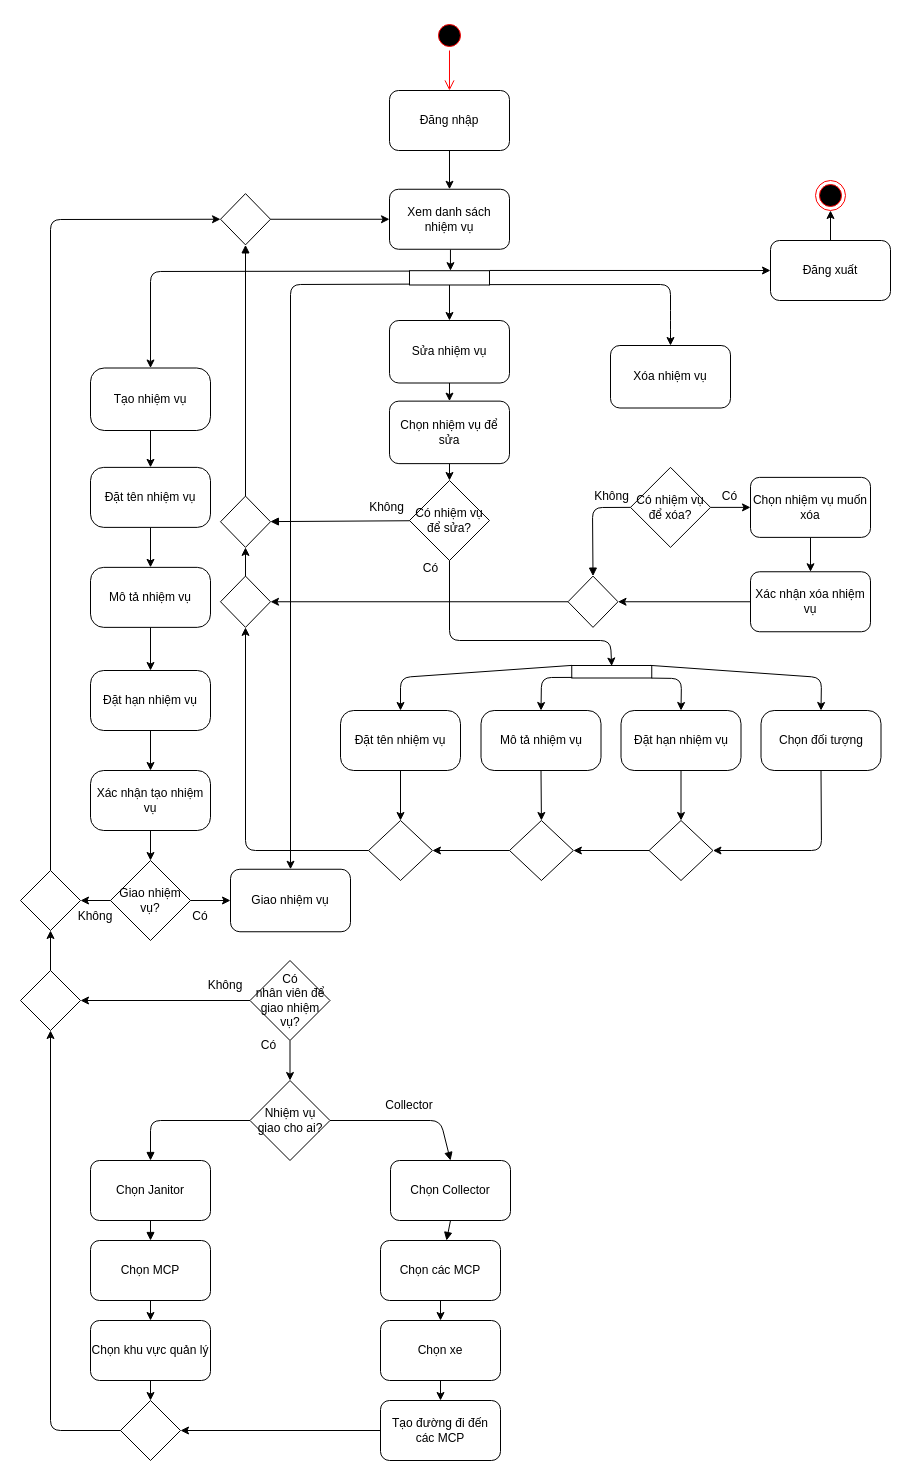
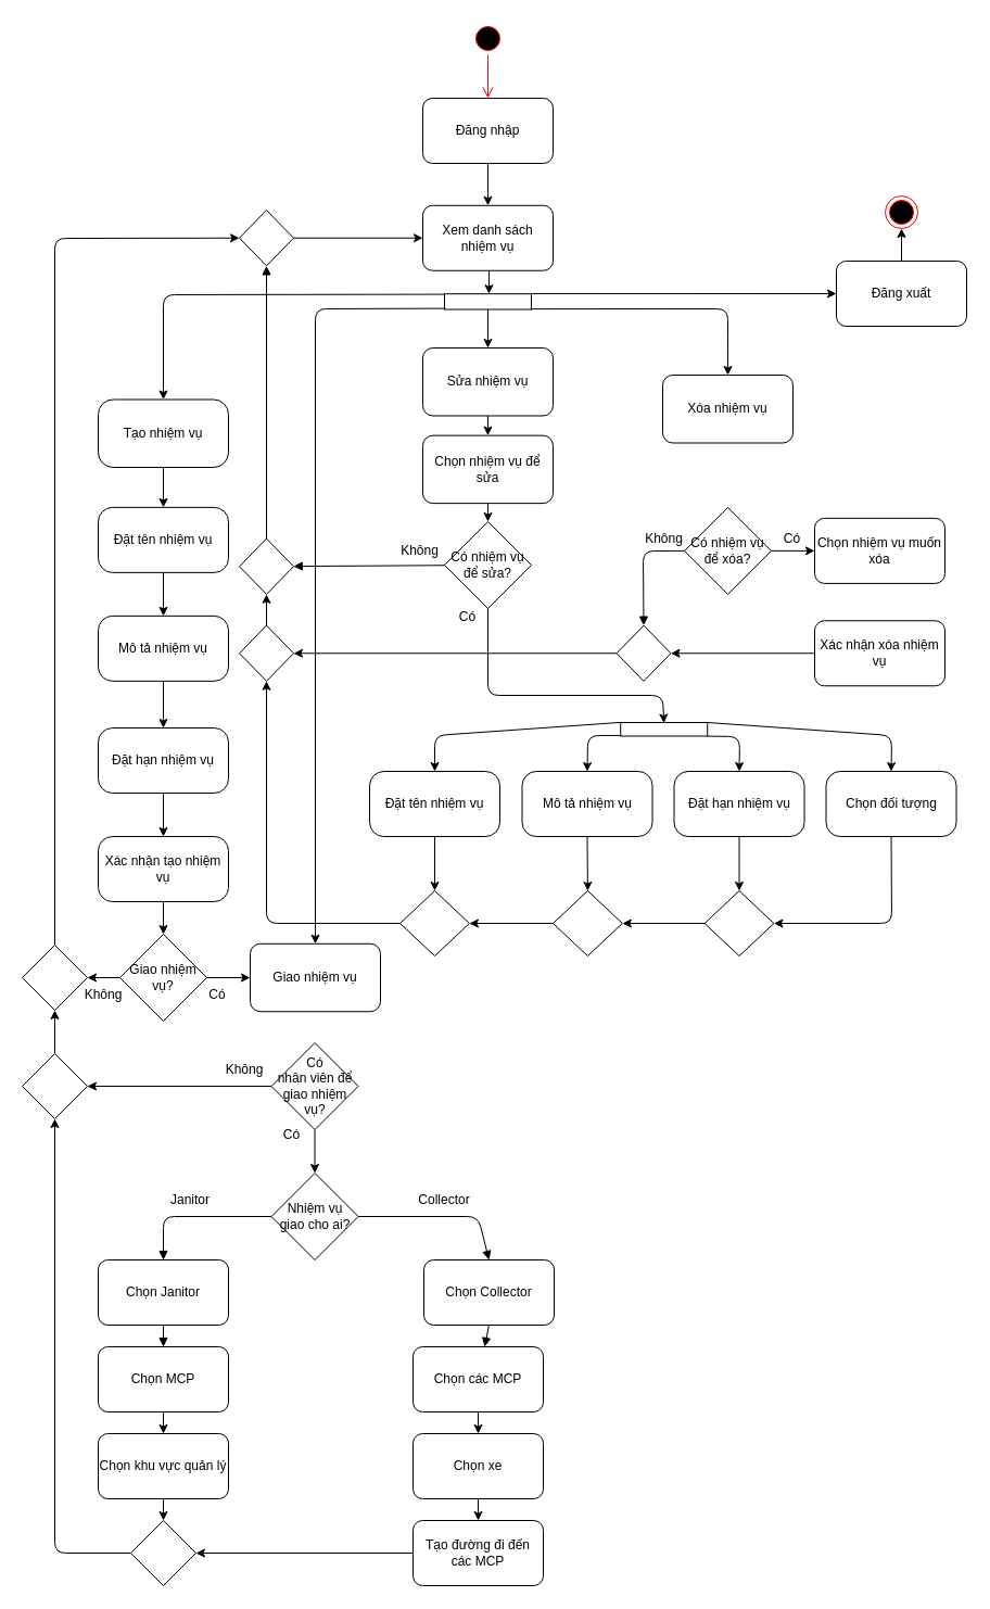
- <mxCell id="86" value="" style="edgeStyle=none;html=1;" parent="1" source="87" target="91" edge="1"><mxGeometry relative="1" as="geometry" /></mxCell>
+ <mxCell id="81" value="Janitor" style="text;html=1;strokeColor=none;fillColor=none;align=center;verticalAlign=middle;whiteSpace=wrap;rounded=0;" parent="1" vertex="1"><mxGeometry x="149.5" y="1090" width="50" height="30" as="geometry" /></mxCell>
